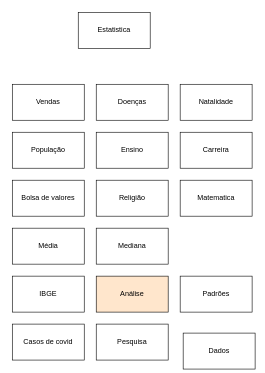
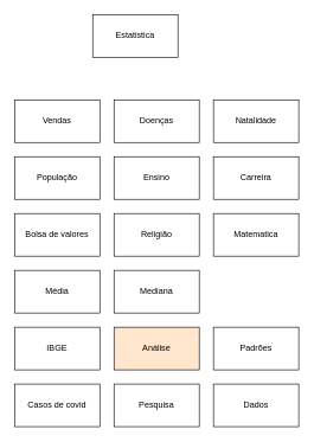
- <mxCell id="19" value="Dados" style="rounded=0;whiteSpace=wrap;html=1;" vertex="1" parent="1"><mxGeometry x="305" y="555" width="120" height="60" as="geometry" /></mxCell>
+ <mxCell id="19" value="Dados" style="rounded=0;whiteSpace=wrap;html=1;" vertex="1" parent="1"><mxGeometry x="300" y="540" width="120" height="60" as="geometry" /></mxCell>
